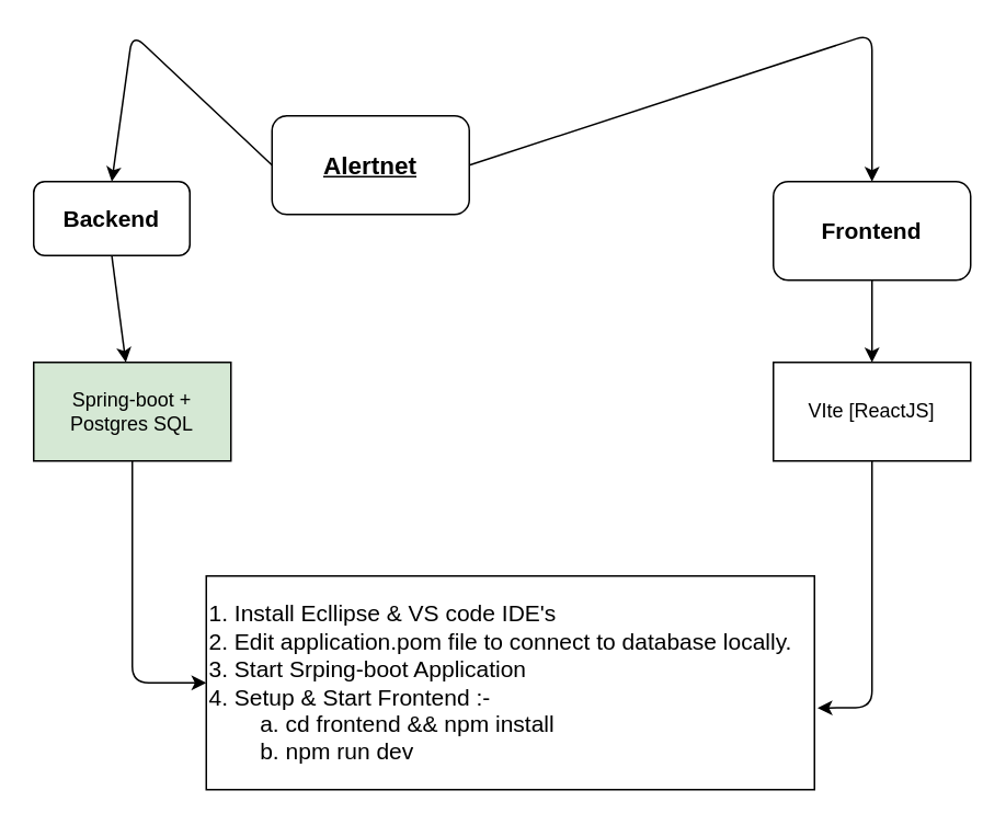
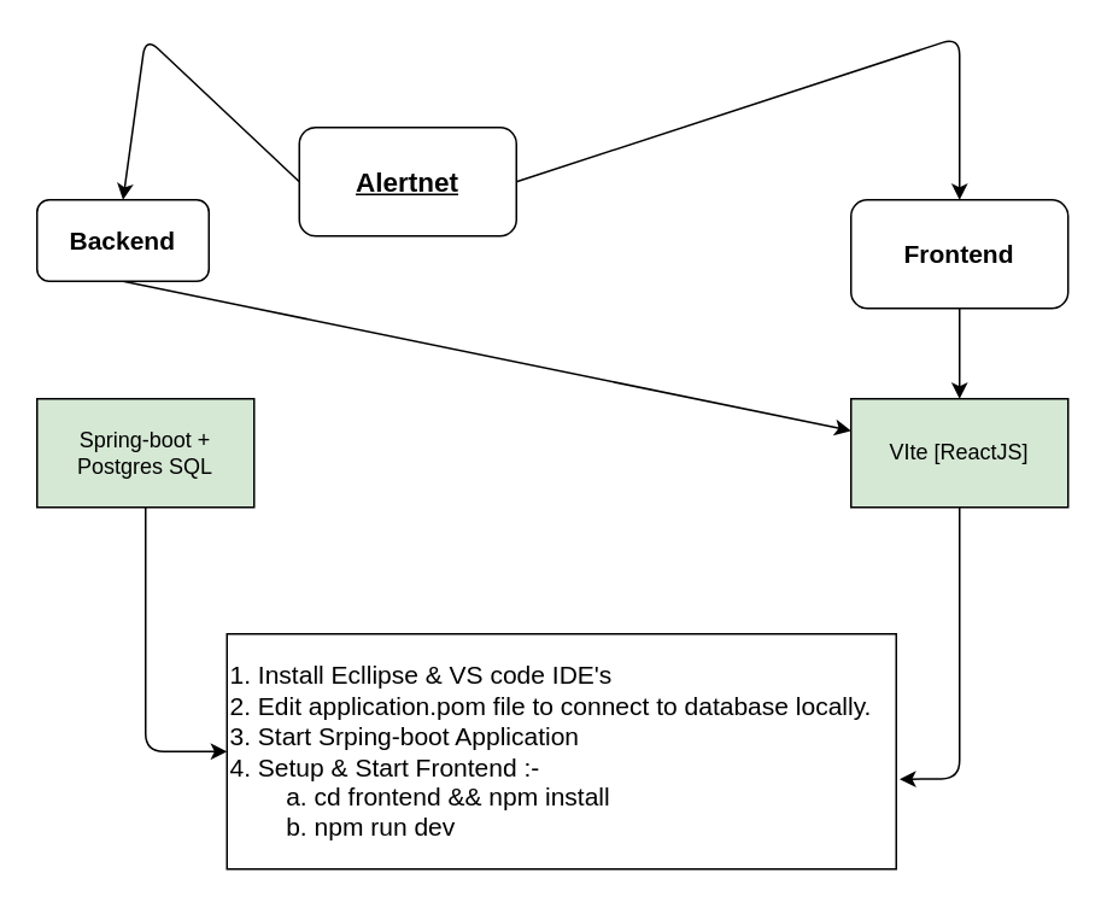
- <mxCell id="5" style="edgeStyle=none;html=1;exitX=0.5;exitY=1;exitDx=0;exitDy=0;" parent="1" source="6" target="10" edge="1"><mxGeometry relative="1" as="geometry" /></mxCell>
+ <mxCell id="5" style="edgeStyle=none;html=1;exitX=0.5;exitY=1;exitDx=0;exitDy=0;" parent="1" source="6" target="12" edge="1"><mxGeometry relative="1" as="geometry" /></mxCell>
- <mxCell id="12" value="VIte [ReactJS]" style="rounded=0;whiteSpace=wrap;html=1;" parent="1" vertex="1"><mxGeometry x="470" y="220" width="120" height="60" as="geometry" /></mxCell>
+ <mxCell id="12" value="VIte [ReactJS]" style="rounded=0;whiteSpace=wrap;html=1;fillColor=#d5e8d4;" parent="1" vertex="1"><mxGeometry x="470" y="220" width="120" height="60" as="geometry" /></mxCell>
